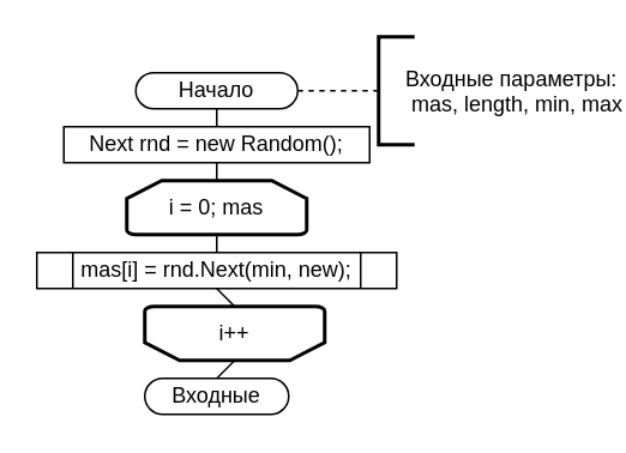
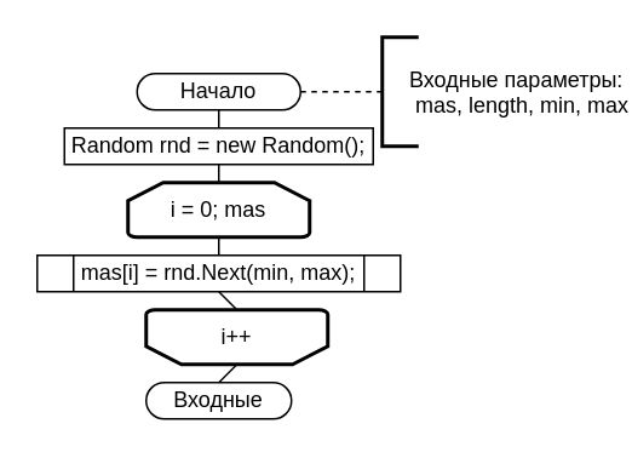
- <mxCell id="6" value="Next rnd = new Random();" style="rounded=0;whiteSpace=wrap;html=1;" vertex="1" parent="1"><mxGeometry x="35" y="70" width="170" height="20" as="geometry" /></mxCell>
+ <mxCell id="6" value="Random rnd = new Random();" style="rounded=0;whiteSpace=wrap;html=1;" vertex="1" parent="1"><mxGeometry x="35" y="70" width="170" height="20" as="geometry" /></mxCell>
- <mxCell id="10" value="mas[i] = rnd.Next(min, new);" style="shape=process;whiteSpace=wrap;html=1;backgroundOutline=1;" vertex="1" parent="1"><mxGeometry x="20" y="140" width="200" height="20" as="geometry" /></mxCell>
+ <mxCell id="10" value="mas[i] = rnd.Next(min, max);" style="shape=process;whiteSpace=wrap;html=1;backgroundOutline=1;" vertex="1" parent="1"><mxGeometry x="20" y="140" width="200" height="20" as="geometry" /></mxCell>
